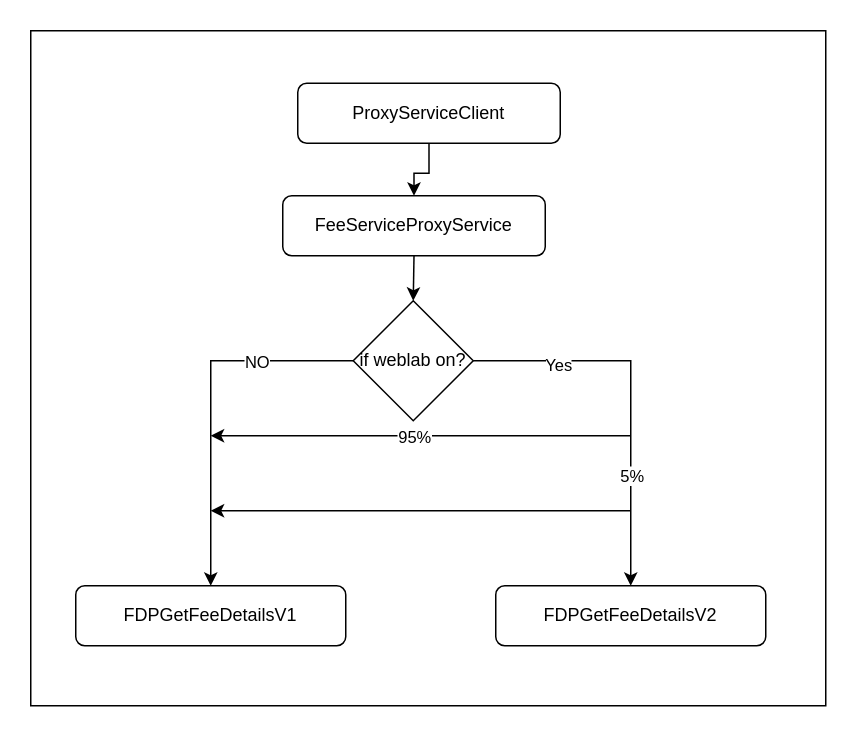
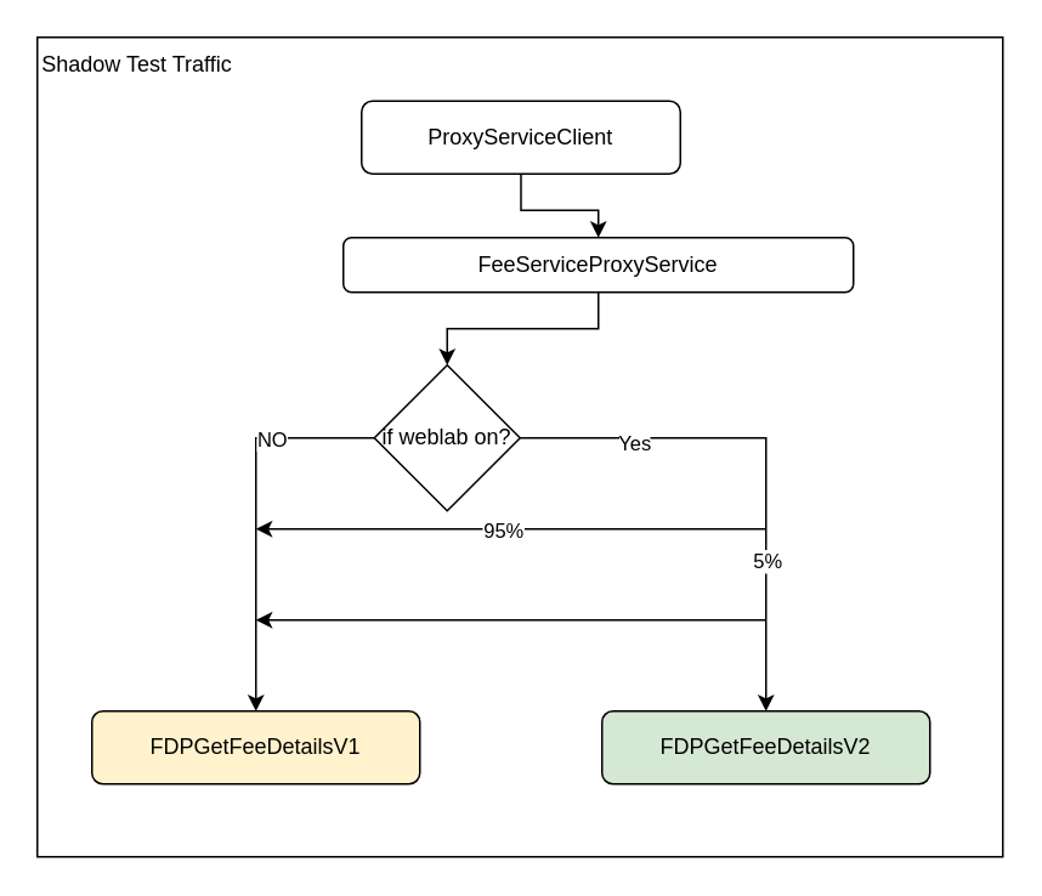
+ <mxCell id="18" value="Shadow Test Traffic" style="text;html=1;strokeColor=none;fillColor=none;align=center;verticalAlign=middle;whiteSpace=wrap;rounded=0;" vertex="1" parent="1"><mxGeometry x="20" y="20" width="110" height="30" as="geometry" /></mxCell>
- <mxCell id="4" value="FeeServiceProxyService" style="rounded=1;whiteSpace=wrap;html=1;" vertex="1" parent="1"><mxGeometry x="188" y="130" width="175" height="40" as="geometry" /></mxCell>
+ <mxCell id="4" value="FeeServiceProxyService" style="rounded=1;whiteSpace=wrap;html=1;" vertex="1" parent="1"><mxGeometry x="188" y="130" width="280" height="30" as="geometry" /></mxCell>
- <mxCell id="12" value="if weblab on?" style="rhombus;whiteSpace=wrap;html=1;" vertex="1" parent="1"><mxGeometry x="235" y="200" width="80" height="80" as="geometry" /></mxCell>
+ <mxCell id="12" value="if weblab on?" style="rhombus;whiteSpace=wrap;html=1;" vertex="1" parent="1"><mxGeometry x="205" y="200" width="80" height="80" as="geometry" /></mxCell>
- <mxCell id="5" value="FDPGetFeeDetailsV1" style="rounded=1;whiteSpace=wrap;html=1;" vertex="1" parent="1"><mxGeometry x="50" y="390" width="180" height="40" as="geometry" /></mxCell>
+ <mxCell id="5" value="FDPGetFeeDetailsV1" style="rounded=1;whiteSpace=wrap;html=1;fillColor=#fff2cc;" vertex="1" parent="1"><mxGeometry x="50" y="390" width="180" height="40" as="geometry" /></mxCell>
- <mxCell id="6" value="FDPGetFeeDetailsV2" style="rounded=1;whiteSpace=wrap;html=1;" vertex="1" parent="1"><mxGeometry x="330" y="390" width="180" height="40" as="geometry" /></mxCell>
+ <mxCell id="6" value="FDPGetFeeDetailsV2" style="rounded=1;whiteSpace=wrap;html=1;fillColor=#d5e8d4;" vertex="1" parent="1"><mxGeometry x="330" y="390" width="180" height="40" as="geometry" /></mxCell>
